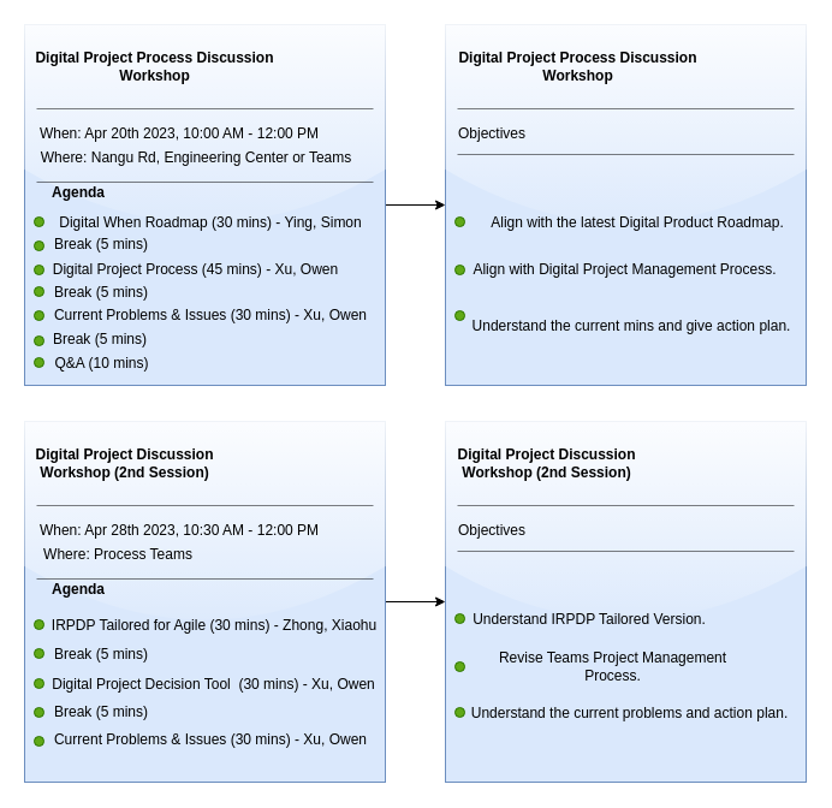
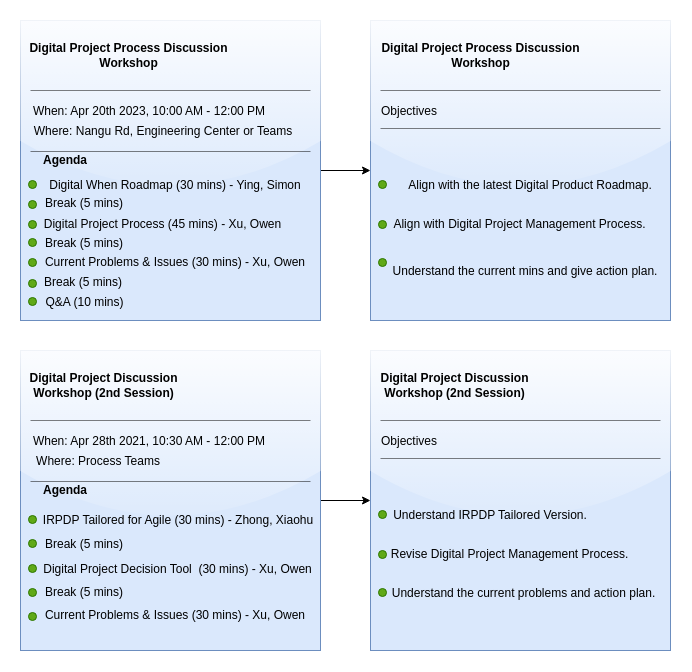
- <mxCell id="48" value="When: Apr 28th 2023, 10:30 AM - 12:00 PM" style="text;html=1;strokeColor=none;fillColor=none;align=center;verticalAlign=middle;whiteSpace=wrap;rounded=0;labelBackgroundColor=none;" vertex="1" parent="1"><mxGeometry x="28" y="431" width="242" height="20" as="geometry" /></mxCell>
+ <mxCell id="48" value="When: Apr 28th 2021, 10:30 AM - 12:00 PM" style="text;html=1;strokeColor=none;fillColor=none;align=center;verticalAlign=middle;whiteSpace=wrap;rounded=0;labelBackgroundColor=none;" vertex="1" parent="1"><mxGeometry x="28" y="431" width="242" height="20" as="geometry" /></mxCell>
- <mxCell id="57" value="Revise Teams Project Management Process." style="text;html=1;strokeColor=none;fillColor=none;align=center;verticalAlign=middle;whiteSpace=wrap;rounded=0;labelBackgroundColor=none;" vertex="1" parent="1"><mxGeometry x="389" y="539" width="241" height="30" as="geometry" /></mxCell>
+ <mxCell id="57" value="Revise Digital Project Management Process." style="text;html=1;strokeColor=none;fillColor=none;align=center;verticalAlign=middle;whiteSpace=wrap;rounded=0;labelBackgroundColor=none;" vertex="1" parent="1"><mxGeometry x="389" y="539" width="241" height="30" as="geometry" /></mxCell>
